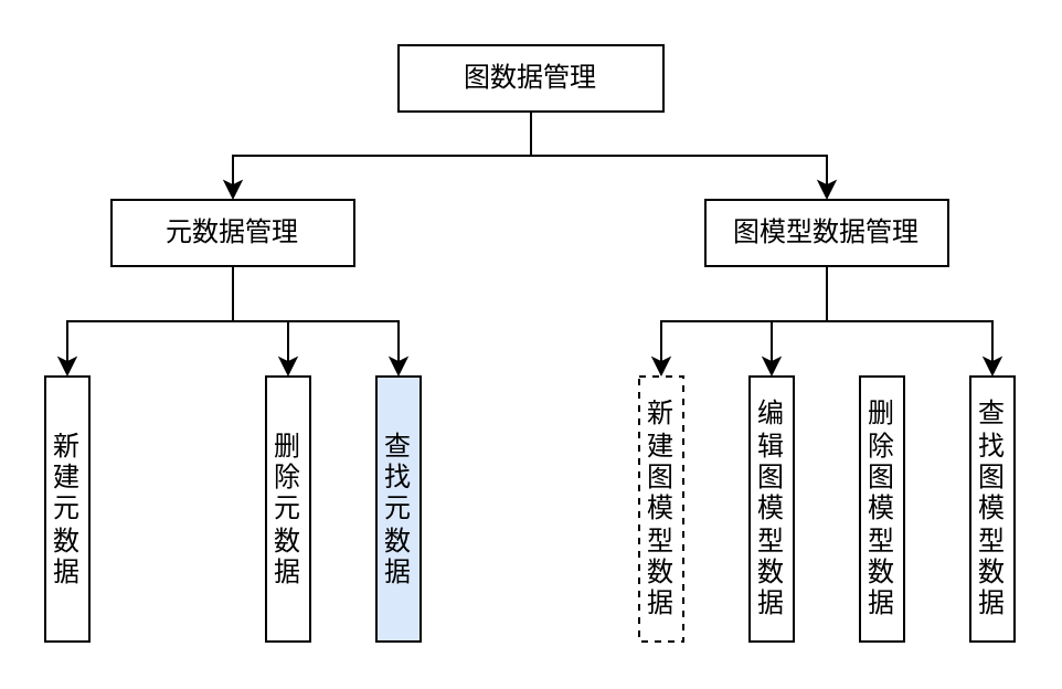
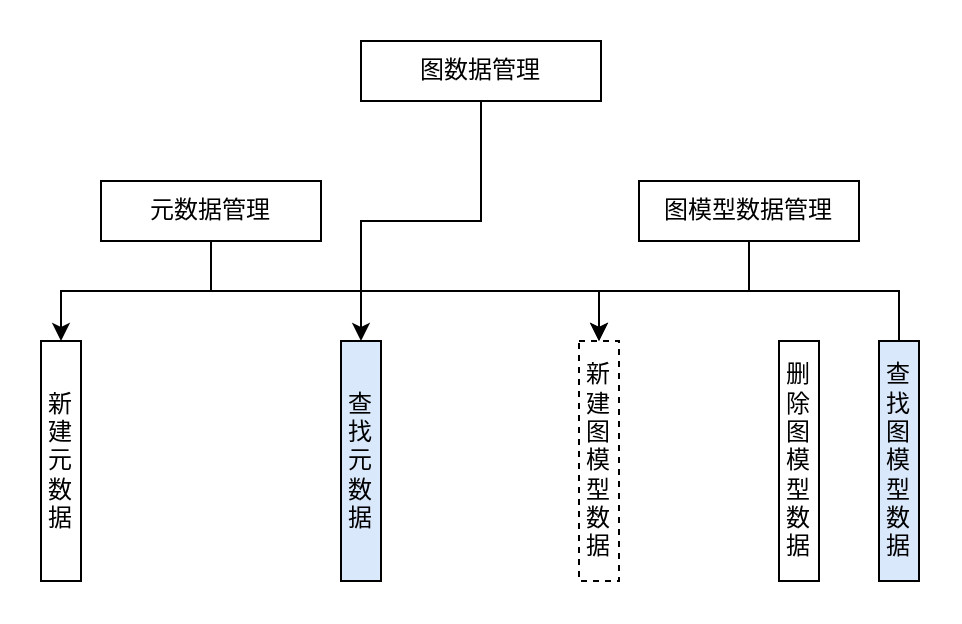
- <mxCell id="2" style="edgeStyle=orthogonalEdgeStyle;rounded=0;orthogonalLoop=1;jettySize=auto;html=1;exitX=0.5;exitY=1;exitDx=0;exitDy=0;entryX=0.5;entryY=0;entryDx=0;entryDy=0;" edge="1" parent="1" source="4" target="8"><mxGeometry relative="1" as="geometry" /></mxCell>
- <mxCell id="3" style="edgeStyle=orthogonalEdgeStyle;rounded=0;orthogonalLoop=1;jettySize=auto;html=1;exitX=0.5;exitY=1;exitDx=0;exitDy=0;entryX=0.5;entryY=0;entryDx=0;entryDy=0;" edge="1" parent="1" source="4" target="12"><mxGeometry relative="1" as="geometry" /></mxCell>
+ <mxCell id="3" style="edgeStyle=orthogonalEdgeStyle;rounded=0;orthogonalLoop=1;jettySize=auto;html=1;exitX=0.5;exitY=1;exitDx=0;exitDy=0;" edge="1" parent="1" source="4" target="15"><mxGeometry relative="1" as="geometry" /></mxCell>
- <mxCell id="7" style="edgeStyle=orthogonalEdgeStyle;rounded=0;orthogonalLoop=1;jettySize=auto;html=1;exitX=0.5;exitY=1;exitDx=0;exitDy=0;entryX=0.5;entryY=0;entryDx=0;entryDy=0;" edge="1" parent="1" source="8" target="15"><mxGeometry relative="1" as="geometry" /></mxCell>
+ <mxCell id="7" style="edgeStyle=orthogonalEdgeStyle;rounded=0;orthogonalLoop=1;jettySize=auto;html=1;exitX=0.5;exitY=1;exitDx=0;exitDy=0;" edge="1" parent="1" source="8" target="16"><mxGeometry relative="1" as="geometry" /></mxCell>
- <mxCell id="6" style="edgeStyle=orthogonalEdgeStyle;rounded=0;orthogonalLoop=1;jettySize=auto;html=1;exitX=0.5;exitY=1;exitDx=0;exitDy=0;entryX=0.5;entryY=0;entryDx=0;entryDy=0;" edge="1" parent="1" source="8" target="14"><mxGeometry relative="1" as="geometry" /></mxCell>
- <mxCell id="10" style="edgeStyle=orthogonalEdgeStyle;rounded=0;orthogonalLoop=1;jettySize=auto;html=1;exitX=0.5;exitY=1;exitDx=0;exitDy=0;entryX=0.5;entryY=0;entryDx=0;entryDy=0;" edge="1" parent="1" source="12" target="17"><mxGeometry relative="1" as="geometry" /></mxCell>
- <mxCell id="11" style="edgeStyle=orthogonalEdgeStyle;rounded=0;orthogonalLoop=1;jettySize=auto;html=1;exitX=0.5;exitY=1;exitDx=0;exitDy=0;entryX=0.5;entryY=0;entryDx=0;entryDy=0;" edge="1" parent="1" source="12" target="19"><mxGeometry relative="1" as="geometry" /></mxCell>
+ <mxCell id="11" style="edgeStyle=orthogonalEdgeStyle;rounded=0;orthogonalLoop=1;jettySize=auto;html=1;exitX=0.5;exitY=1;exitDx=0;exitDy=0;entryX=0.5;entryY=0;entryDx=0;entryDy=0;endArrow=none;" edge="1" parent="1" source="12" target="19"><mxGeometry relative="1" as="geometry" /></mxCell>
- <mxCell id="14" value="删除元数据" style="rounded=0;whiteSpace=wrap;html=1;" vertex="1" parent="1"><mxGeometry x="120" y="170" width="20" height="120" as="geometry" /></mxCell>
- <mxCell id="17" value="编辑图模型数据" style="rounded=0;whiteSpace=wrap;html=1;" vertex="1" parent="1"><mxGeometry x="339" y="170" width="20" height="120" as="geometry" /></mxCell>
- <mxCell id="19" value="查找图模型数据" style="rounded=0;whiteSpace=wrap;html=1;" vertex="1" parent="1"><mxGeometry x="439" y="170" width="20" height="120" as="geometry" /></mxCell>
+ <mxCell id="19" value="查找图模型数据" style="rounded=0;whiteSpace=wrap;html=1;fillColor=#dae8fc;" vertex="1" parent="1"><mxGeometry x="439" y="170" width="20" height="120" as="geometry" /></mxCell>
